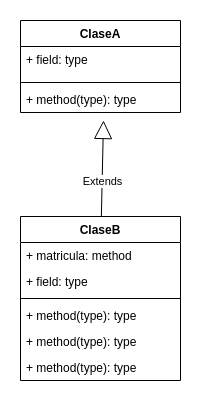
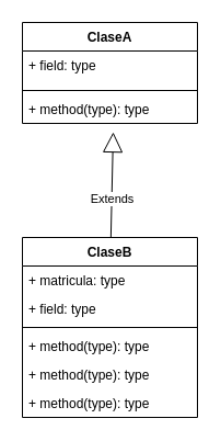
- <mxCell id="8" value="+ matricula: method" style="text;strokeColor=none;fillColor=none;align=left;verticalAlign=top;spacingLeft=4;spacingRight=4;overflow=hidden;rotatable=0;points=[[0,0.5],[1,0.5]];portConstraint=eastwest;" vertex="1" parent="7"><mxGeometry y="26" width="160" height="26" as="geometry" /></mxCell>
+ <mxCell id="8" value="+ matricula: type" style="text;strokeColor=none;fillColor=none;align=left;verticalAlign=top;spacingLeft=4;spacingRight=4;overflow=hidden;rotatable=0;points=[[0,0.5],[1,0.5]];portConstraint=eastwest;" vertex="1" parent="7"><mxGeometry y="26" width="160" height="26" as="geometry" /></mxCell>
